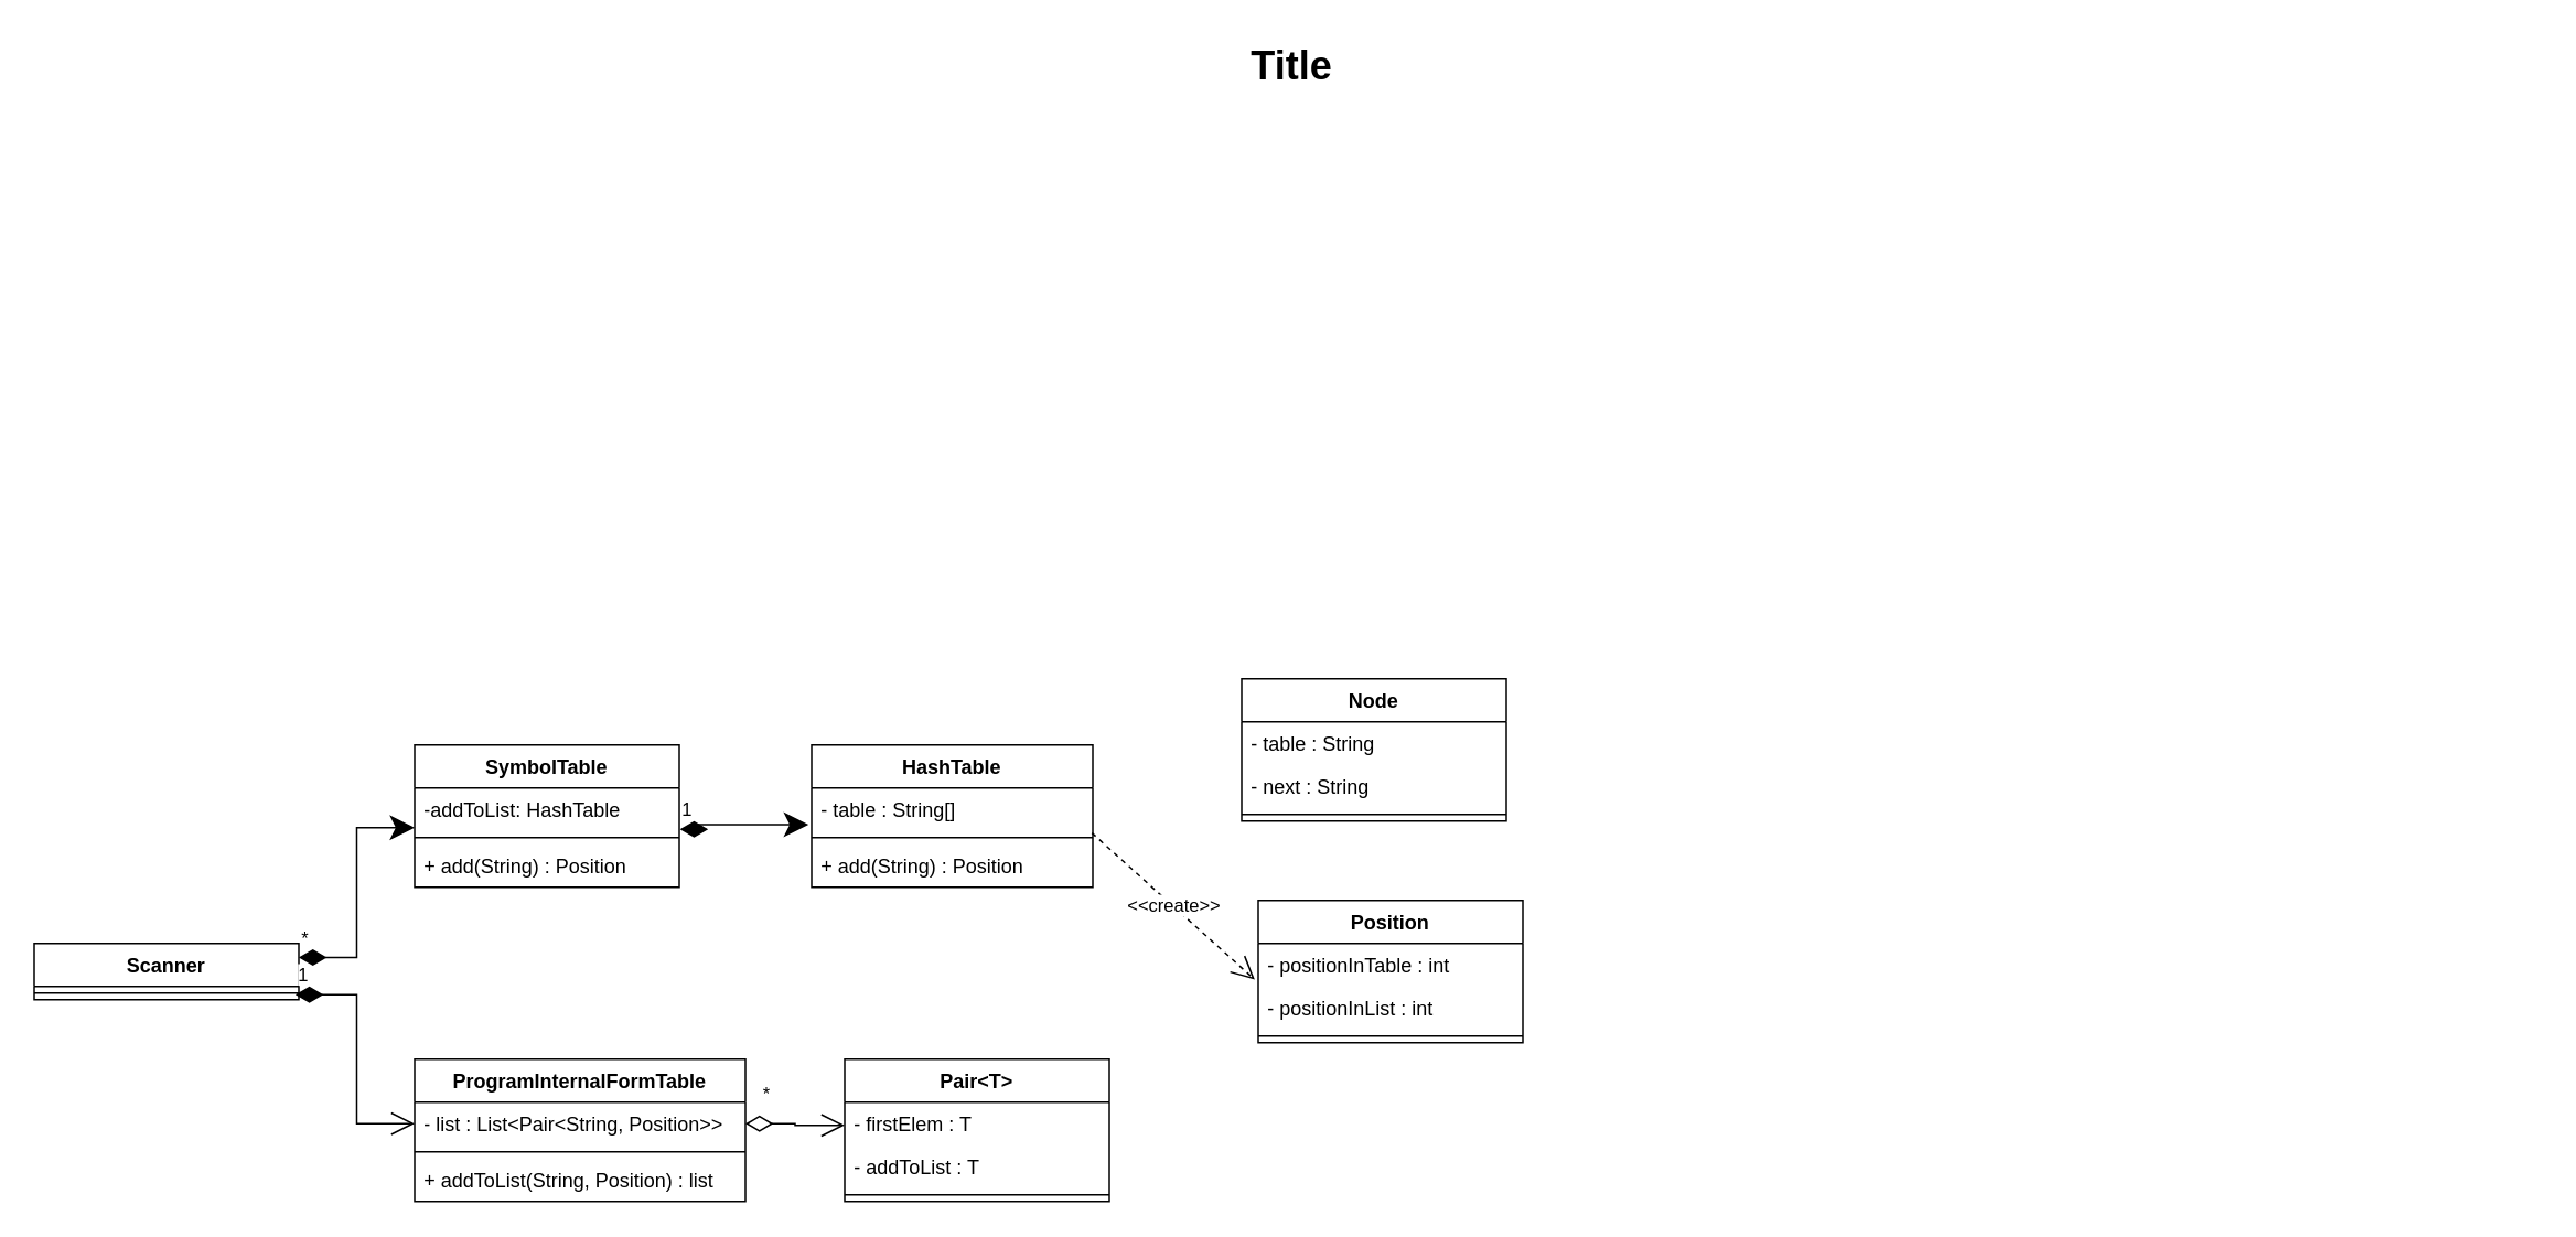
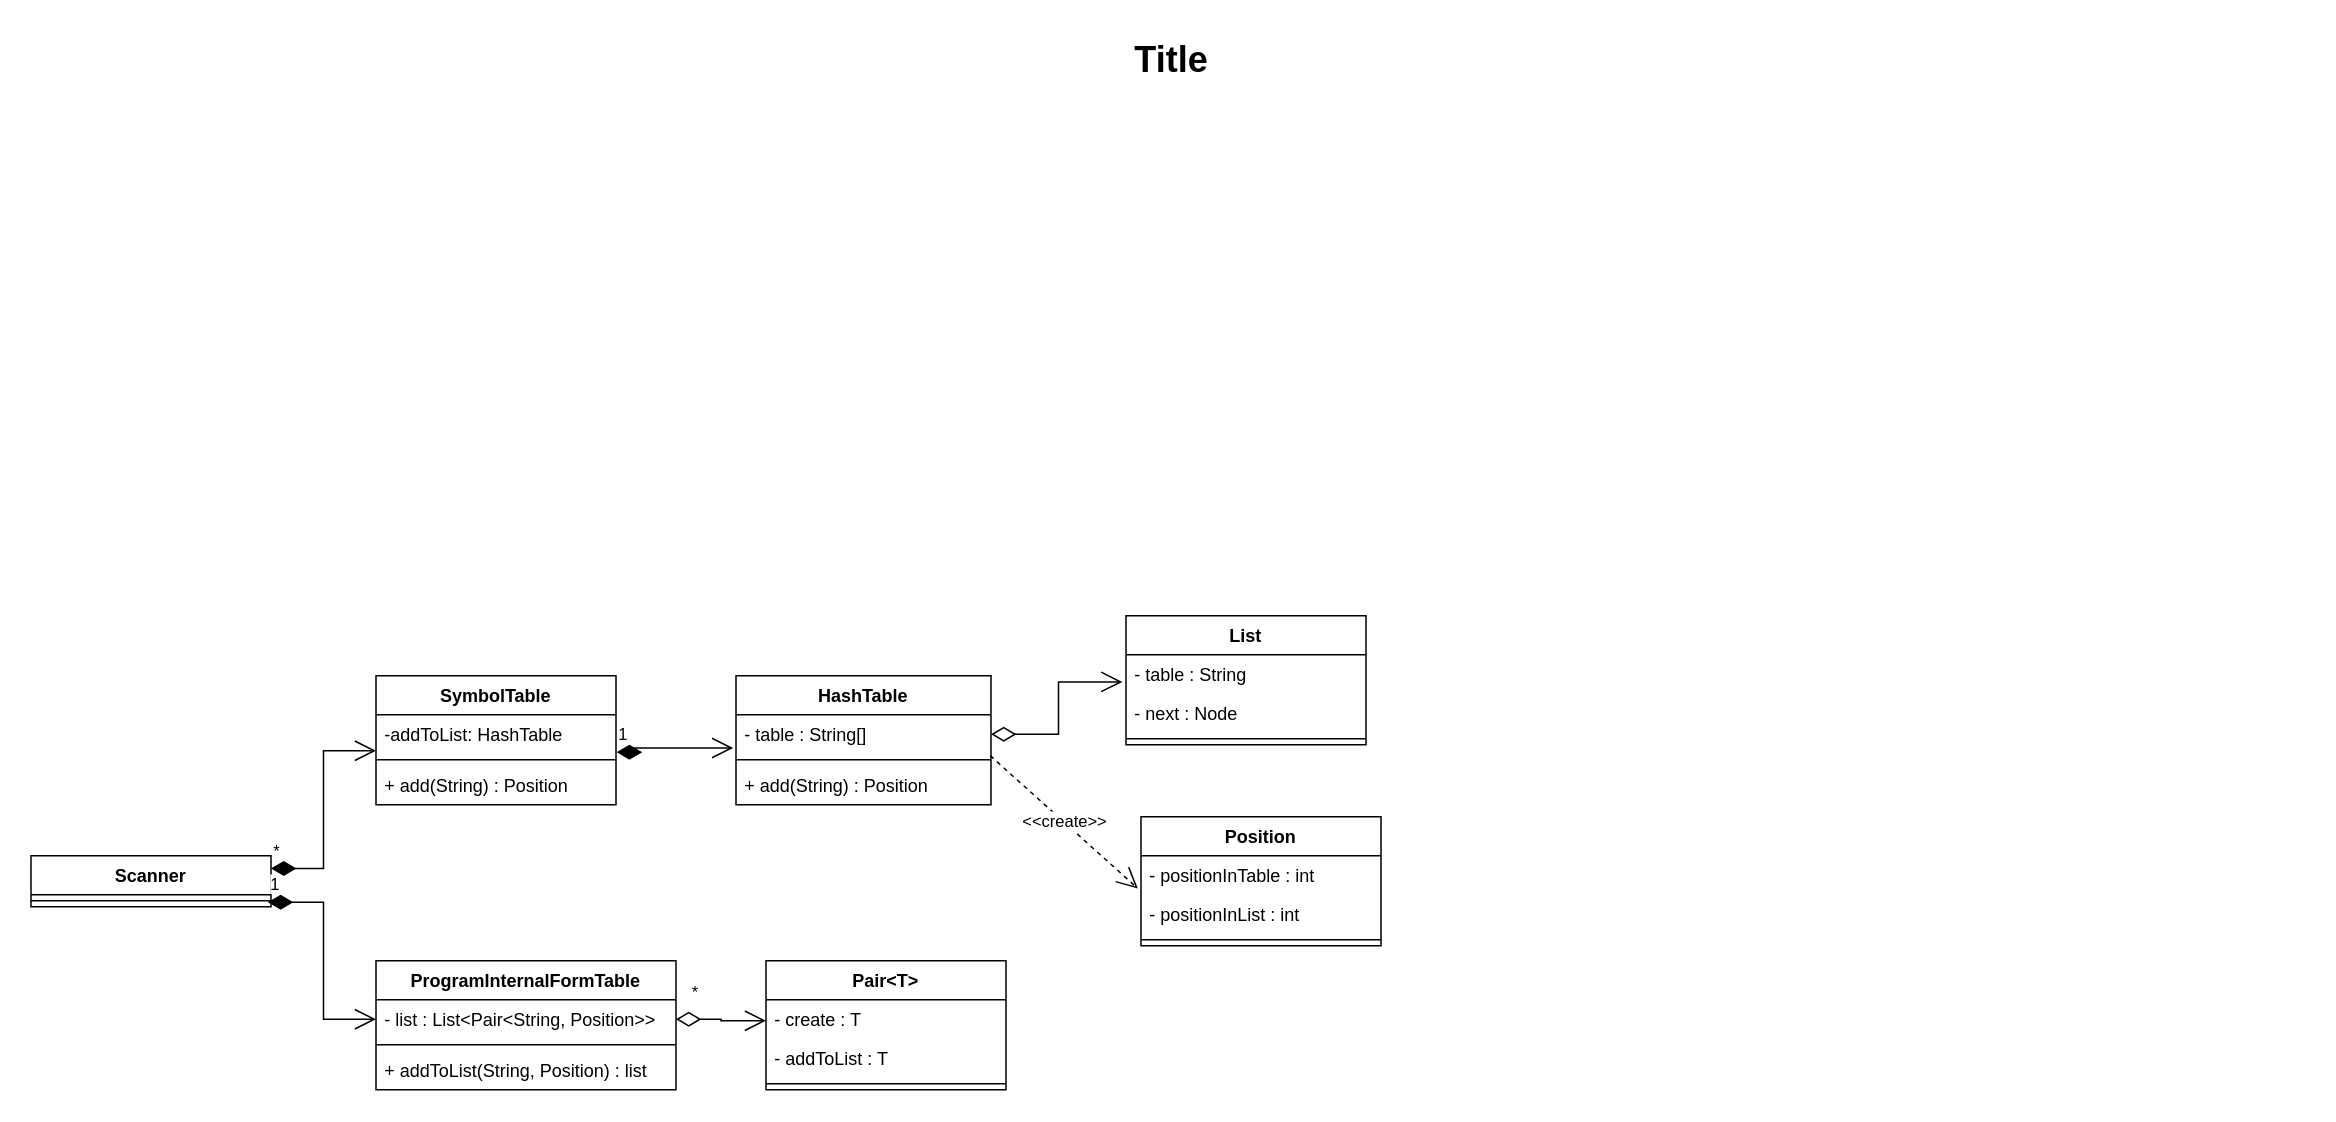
- <mxCell id="20" value="Node" style="swimlane;fontStyle=1;align=center;verticalAlign=top;childLayout=stackLayout;horizontal=1;startSize=26;horizontalStack=0;resizeParent=1;resizeParentMax=0;resizeLast=0;collapsible=1;marginBottom=0;" vertex="1" parent="1"><mxGeometry x="750" y="410" width="160" height="86" as="geometry" /></mxCell>
+ <mxCell id="20" value="List" style="swimlane;fontStyle=1;align=center;verticalAlign=top;childLayout=stackLayout;horizontal=1;startSize=26;horizontalStack=0;resizeParent=1;resizeParentMax=0;resizeLast=0;collapsible=1;marginBottom=0;" vertex="1" parent="1"><mxGeometry x="750" y="410" width="160" height="86" as="geometry" /></mxCell>
+ <mxCell id="28" value="" style="endArrow=open;html=1;endSize=12;startArrow=diamondThin;startSize=14;startFill=0;edgeStyle=orthogonalEdgeStyle;align=left;verticalAlign=bottom;rounded=0;entryX=-0.015;entryY=0.698;entryDx=0;entryDy=0;entryPerimeter=0;exitX=1;exitY=0.5;exitDx=0;exitDy=0;" edge="1" parent="1" source="16" target="21"><mxGeometry x="-1" y="3" relative="1" as="geometry"><mxPoint x="430" y="550" as="sourcePoint" /><mxPoint x="590" y="550" as="targetPoint" /></mxGeometry></mxCell>
- <mxCell id="22" value="- next : String" style="text;strokeColor=none;fillColor=none;align=left;verticalAlign=top;spacingLeft=4;spacingRight=4;overflow=hidden;rotatable=0;points=[[0,0.5],[1,0.5]];portConstraint=eastwest;" vertex="1" parent="20"><mxGeometry y="52" width="160" height="26" as="geometry" /></mxCell>
+ <mxCell id="22" value="- next : Node" style="text;strokeColor=none;fillColor=none;align=left;verticalAlign=top;spacingLeft=4;spacingRight=4;overflow=hidden;rotatable=0;points=[[0,0.5],[1,0.5]];portConstraint=eastwest;" vertex="1" parent="20"><mxGeometry y="52" width="160" height="26" as="geometry" /></mxCell>
- <mxCell id="19" value="1" style="endArrow=classic;html=1;endSize=12;startArrow=diamondThin;startSize=14;startFill=1;edgeStyle=orthogonalEdgeStyle;align=left;verticalAlign=bottom;rounded=0;exitX=1.003;exitY=0.962;exitDx=0;exitDy=0;exitPerimeter=0;entryX=-0.011;entryY=0.852;entryDx=0;entryDy=0;entryPerimeter=0;" edge="1" parent="1" source="6" target="16"><mxGeometry x="-1" y="3" relative="1" as="geometry"><mxPoint x="240" y="560" as="sourcePoint" /><mxPoint x="400" y="560" as="targetPoint" /><Array as="points"><mxPoint x="420" y="501" /><mxPoint x="420" y="498" /></Array></mxGeometry></mxCell>
+ <mxCell id="19" value="1" style="endArrow=open;html=1;endSize=12;startArrow=diamondThin;startSize=14;startFill=1;edgeStyle=orthogonalEdgeStyle;align=left;verticalAlign=bottom;rounded=0;exitX=1.003;exitY=0.962;exitDx=0;exitDy=0;exitPerimeter=0;entryX=-0.011;entryY=0.852;entryDx=0;entryDy=0;entryPerimeter=0;" edge="1" parent="1" source="6" target="16"><mxGeometry x="-1" y="3" relative="1" as="geometry"><mxPoint x="240" y="560" as="sourcePoint" /><mxPoint x="400" y="560" as="targetPoint" /><Array as="points"><mxPoint x="420" y="501" /><mxPoint x="420" y="498" /></Array></mxGeometry></mxCell>
- <mxCell id="14" value="*" style="endArrow=classic;html=1;endSize=12;startArrow=diamondThin;startSize=14;startFill=1;edgeStyle=orthogonalEdgeStyle;align=left;verticalAlign=bottom;rounded=0;exitX=1;exitY=0.25;exitDx=0;exitDy=0;entryX=0;entryY=0.923;entryDx=0;entryDy=0;entryPerimeter=0;" edge="1" parent="1" source="3" target="6"><mxGeometry x="-1" y="3" relative="1" as="geometry"><mxPoint x="240" y="560" as="sourcePoint" /><mxPoint x="400" y="560" as="targetPoint" /></mxGeometry></mxCell>
+ <mxCell id="14" value="*" style="endArrow=open;html=1;endSize=12;startArrow=diamondThin;startSize=14;startFill=1;edgeStyle=orthogonalEdgeStyle;align=left;verticalAlign=bottom;rounded=0;exitX=1;exitY=0.25;exitDx=0;exitDy=0;entryX=0;entryY=0.923;entryDx=0;entryDy=0;entryPerimeter=0;" edge="1" parent="1" source="3" target="6"><mxGeometry x="-1" y="3" relative="1" as="geometry"><mxPoint x="240" y="560" as="sourcePoint" /><mxPoint x="400" y="560" as="targetPoint" /></mxGeometry></mxCell>
- <mxCell id="31" value="- firstElem : T" style="text;strokeColor=none;fillColor=none;align=left;verticalAlign=top;spacingLeft=4;spacingRight=4;overflow=hidden;rotatable=0;points=[[0,0.5],[1,0.5]];portConstraint=eastwest;" vertex="1" parent="30"><mxGeometry y="26" width="160" height="26" as="geometry" /></mxCell>
+ <mxCell id="31" value="- create : T" style="text;strokeColor=none;fillColor=none;align=left;verticalAlign=top;spacingLeft=4;spacingRight=4;overflow=hidden;rotatable=0;points=[[0,0.5],[1,0.5]];portConstraint=eastwest;" vertex="1" parent="30"><mxGeometry y="26" width="160" height="26" as="geometry" /></mxCell>
